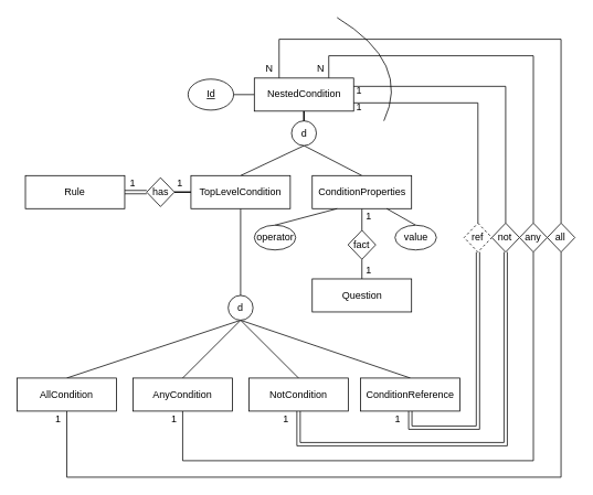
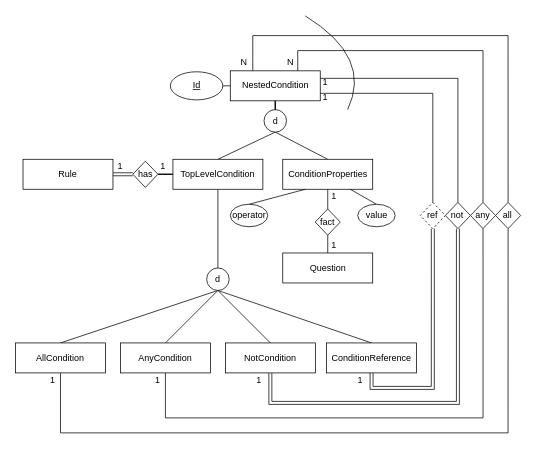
- <mxCell id="50" value="&lt;u&gt;Id&lt;/u&gt;" style="ellipse;whiteSpace=wrap;html=1;" parent="1" vertex="1"><mxGeometry x="226.53" y="95.25" width="55" height="37.5" as="geometry" /></mxCell>
+ <mxCell id="50" value="&lt;u&gt;Id&lt;/u&gt;" style="ellipse;whiteSpace=wrap;html=1;" parent="1" vertex="1"><mxGeometry x="226.53" y="95.25" width="70" height="37.5" as="geometry" /></mxCell>
